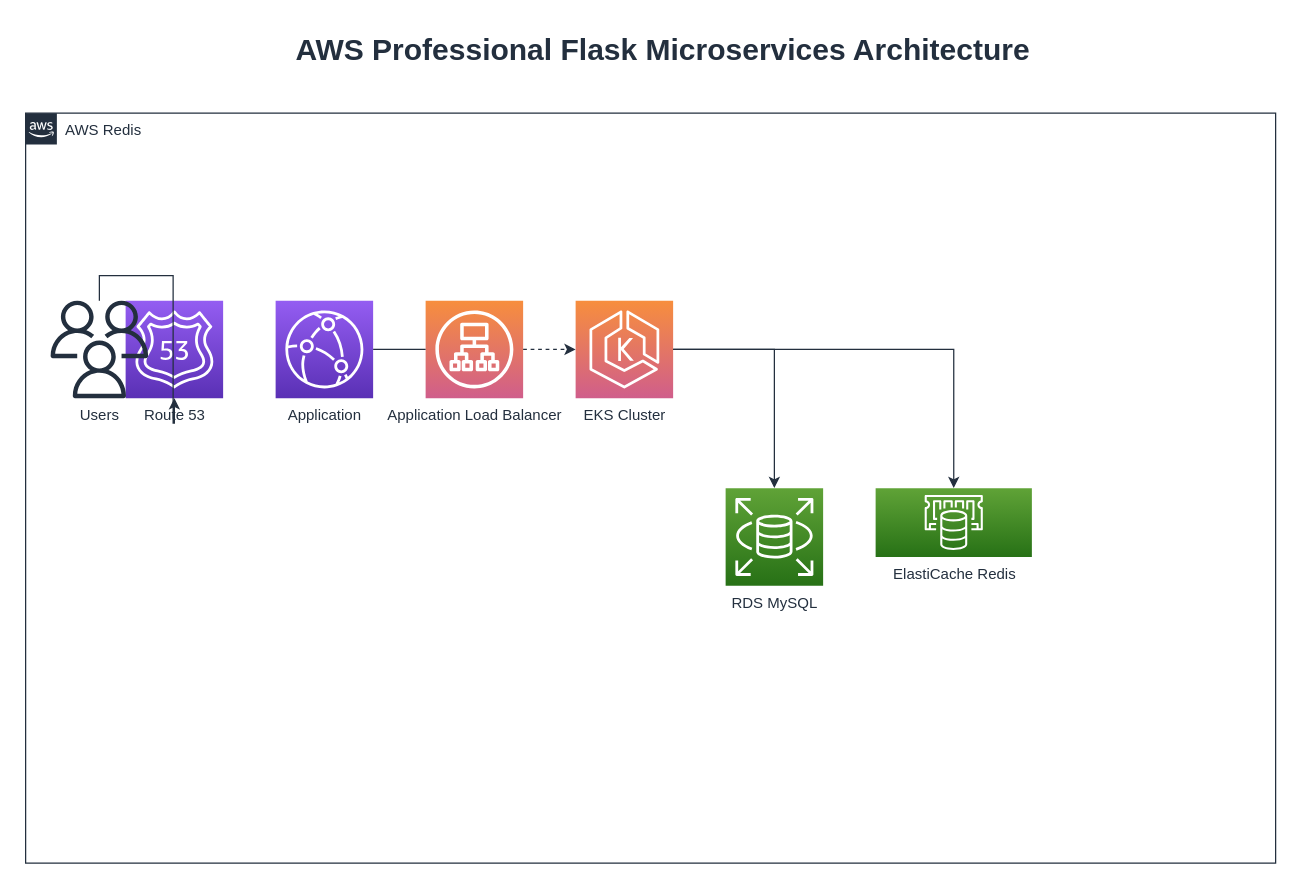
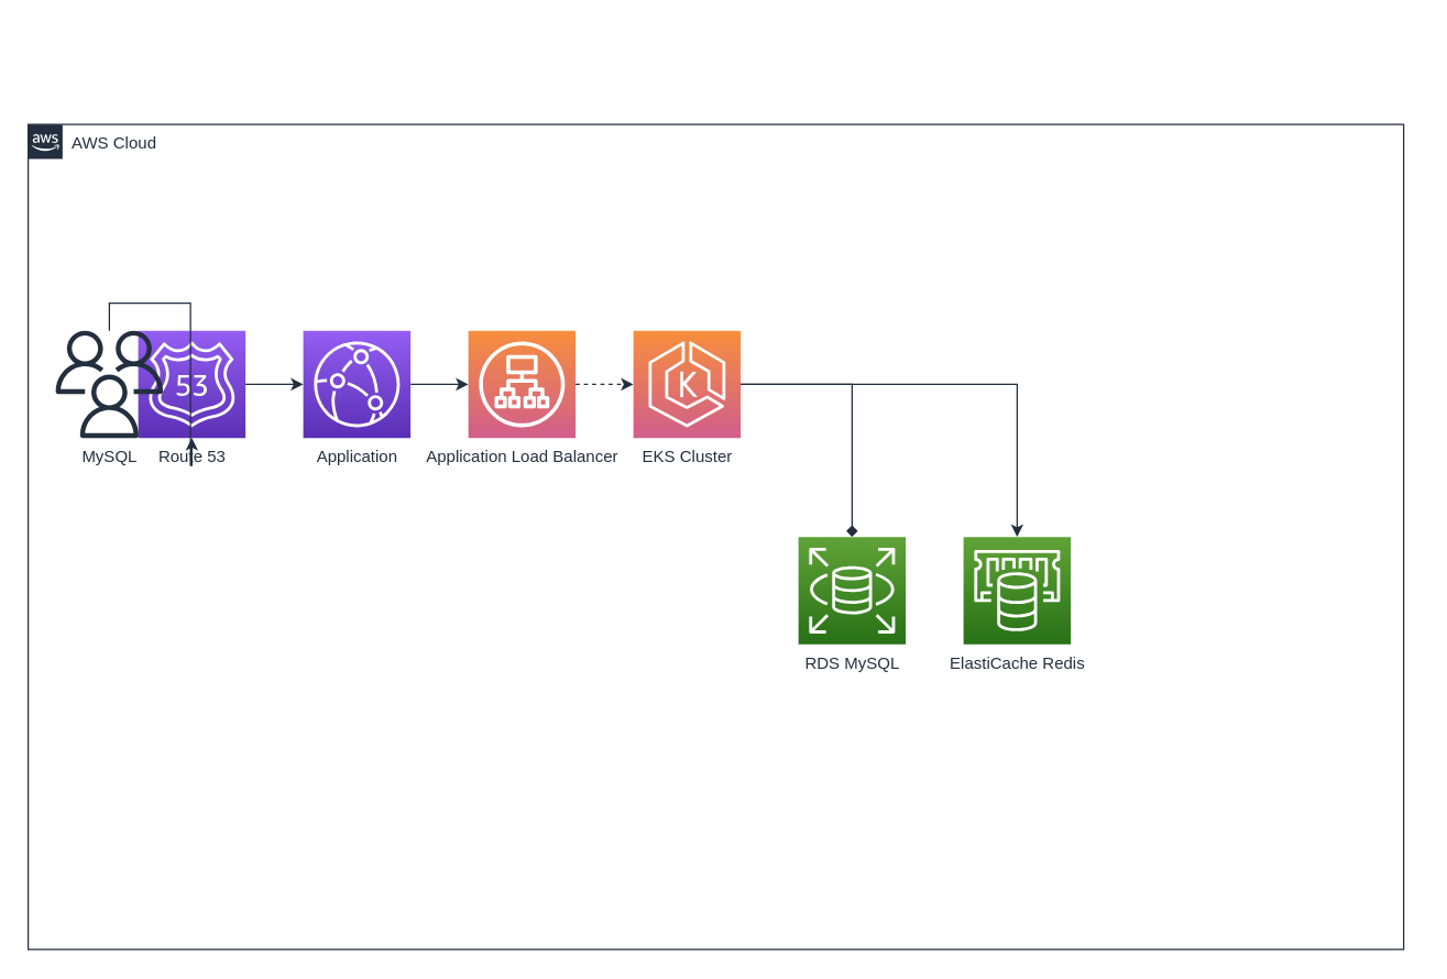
- <mxCell id="2" value="AWS Professional Flask Microservices Architecture" style="text;html=1;strokeColor=none;fillColor=none;align=center;verticalAlign=middle;whiteSpace=wrap;rounded=0;fontSize=24;fontStyle=1;fontColor=#232F3E;" vertex="1" parent="1"><mxGeometry x="30" y="20" width="1000" height="40" as="geometry" /></mxCell>
- <mxCell id="3" value="AWS Redis" style="points=[[0,0],[0.25,0],[0.5,0],[0.75,0],[1,0],[1,0.25],[1,0.5],[1,0.75],[1,1],[0.75,1],[0.5,1],[0.25,1],[0,1],[0,0.75],[0,0.5],[0,0.25]];outlineConnect=0;gradientColor=none;html=1;whiteSpace=wrap;fontSize=12;fontStyle=0;container=1;pointerEvents=0;collapsible=0;recursiveResize=0;shape=mxgraph.aws4.group;grIcon=mxgraph.aws4.group_aws_cloud_alt;strokeColor=#232F3E;fillColor=none;verticalAlign=top;align=left;spacingLeft=30;fontColor=#232F3E;dashed=0;" vertex="1" parent="1"><mxGeometry x="20" y="90" width="1000" height="600" as="geometry" /></mxCell>
+ <mxCell id="3" value="AWS Cloud" style="points=[[0,0],[0.25,0],[0.5,0],[0.75,0],[1,0],[1,0.25],[1,0.5],[1,0.75],[1,1],[0.75,1],[0.5,1],[0.25,1],[0,1],[0,0.75],[0,0.5],[0,0.25]];outlineConnect=0;gradientColor=none;html=1;whiteSpace=wrap;fontSize=12;fontStyle=0;container=1;pointerEvents=0;collapsible=0;recursiveResize=0;shape=mxgraph.aws4.group;grIcon=mxgraph.aws4.group_aws_cloud_alt;strokeColor=#232F3E;fillColor=none;verticalAlign=top;align=left;spacingLeft=30;fontColor=#232F3E;dashed=0;" vertex="1" parent="1"><mxGeometry x="20" y="90" width="1000" height="600" as="geometry" /></mxCell>
+ <mxCell id="12" style="edgeStyle=orthogonalEdgeStyle;rounded=0;orthogonalLoop=1;jettySize=auto;html=1;strokeColor=#232F3E;" edge="1" parent="1" source="5" target="6"><mxGeometry relative="1" as="geometry" /></mxCell>
- <mxCell id="13" style="edgeStyle=orthogonalEdgeStyle;rounded=0;orthogonalLoop=1;jettySize=auto;html=1;strokeColor=#232F3E;endArrow=none;" edge="1" parent="1" source="6" target="7"><mxGeometry relative="1" as="geometry" /></mxCell>
+ <mxCell id="13" style="edgeStyle=orthogonalEdgeStyle;rounded=0;orthogonalLoop=1;jettySize=auto;html=1;strokeColor=#232F3E;" edge="1" parent="1" source="6" target="7"><mxGeometry relative="1" as="geometry" /></mxCell>
- <mxCell id="4" value="Users" style="sketch=0;outlineConnect=0;fontColor=#232F3E;gradientColor=none;fillColor=#232F3E;strokeColor=none;dashed=0;verticalLabelPosition=bottom;verticalAlign=top;align=center;html=1;fontSize=12;fontStyle=0;aspect=fixed;pointerEvents=1;shape=mxgraph.aws4.users;" vertex="1" parent="1"><mxGeometry x="40" y="240" width="78" height="78" as="geometry" /></mxCell>
+ <mxCell id="4" value="MySQL" style="sketch=0;outlineConnect=0;fontColor=#232F3E;gradientColor=none;fillColor=#232F3E;strokeColor=none;dashed=0;verticalLabelPosition=bottom;verticalAlign=top;align=center;html=1;fontSize=12;fontStyle=0;aspect=fixed;pointerEvents=1;shape=mxgraph.aws4.users;" vertex="1" parent="1"><mxGeometry x="40" y="240" width="78" height="78" as="geometry" /></mxCell>
- <mxCell id="15" style="edgeStyle=orthogonalEdgeStyle;rounded=0;orthogonalLoop=1;jettySize=auto;html=1;strokeColor=#232F3E;" edge="1" parent="1" source="8" target="9"><mxGeometry relative="1" as="geometry" /></mxCell>
+ <mxCell id="15" style="edgeStyle=orthogonalEdgeStyle;rounded=0;orthogonalLoop=1;jettySize=auto;html=1;strokeColor=#232F3E;endArrow=diamond;" edge="1" parent="1" source="8" target="9"><mxGeometry relative="1" as="geometry" /></mxCell>
- <mxCell id="10" value="ElastiCache Redis" style="sketch=0;points=[[0,0,0],[0.25,0,0],[0.5,0,0],[0.75,0,0],[1,0,0],[0,1,0],[0.25,1,0],[0.5,1,0],[0.75,1,0],[1,1,0],[0,0.25,0],[0,0.5,0],[0,0.75,0],[1,0.25,0],[1,0.5,0],[1,0.75,0]];outlineConnect=0;fontColor=#232F3E;gradientColor=#60A337;gradientDirection=north;fillColor=#277116;strokeColor=#ffffff;dashed=0;verticalLabelPosition=bottom;verticalAlign=top;align=center;html=1;fontSize=12;fontStyle=0;aspect=78;shape=mxgraph.aws4.resourceIcon;resIcon=mxgraph.aws4.elasticache;" vertex="1" parent="3"><mxGeometry x="680" y="300" width="125" height="55" as="geometry" /></mxCell>
+ <mxCell id="10" value="ElastiCache Redis" style="sketch=0;points=[[0,0,0],[0.25,0,0],[0.5,0,0],[0.75,0,0],[1,0,0],[0,1,0],[0.25,1,0],[0.5,1,0],[0.75,1,0],[1,1,0],[0,0.25,0],[0,0.5,0],[0,0.75,0],[1,0.25,0],[1,0.5,0],[1,0.75,0]];outlineConnect=0;fontColor=#232F3E;gradientColor=#60A337;gradientDirection=north;fillColor=#277116;strokeColor=#ffffff;dashed=0;verticalLabelPosition=bottom;verticalAlign=top;align=center;html=1;fontSize=12;fontStyle=0;aspect=78;shape=mxgraph.aws4.resourceIcon;resIcon=mxgraph.aws4.elasticache;" vertex="1" parent="3"><mxGeometry x="680" y="300" width="78" height="78" as="geometry" /></mxCell>
